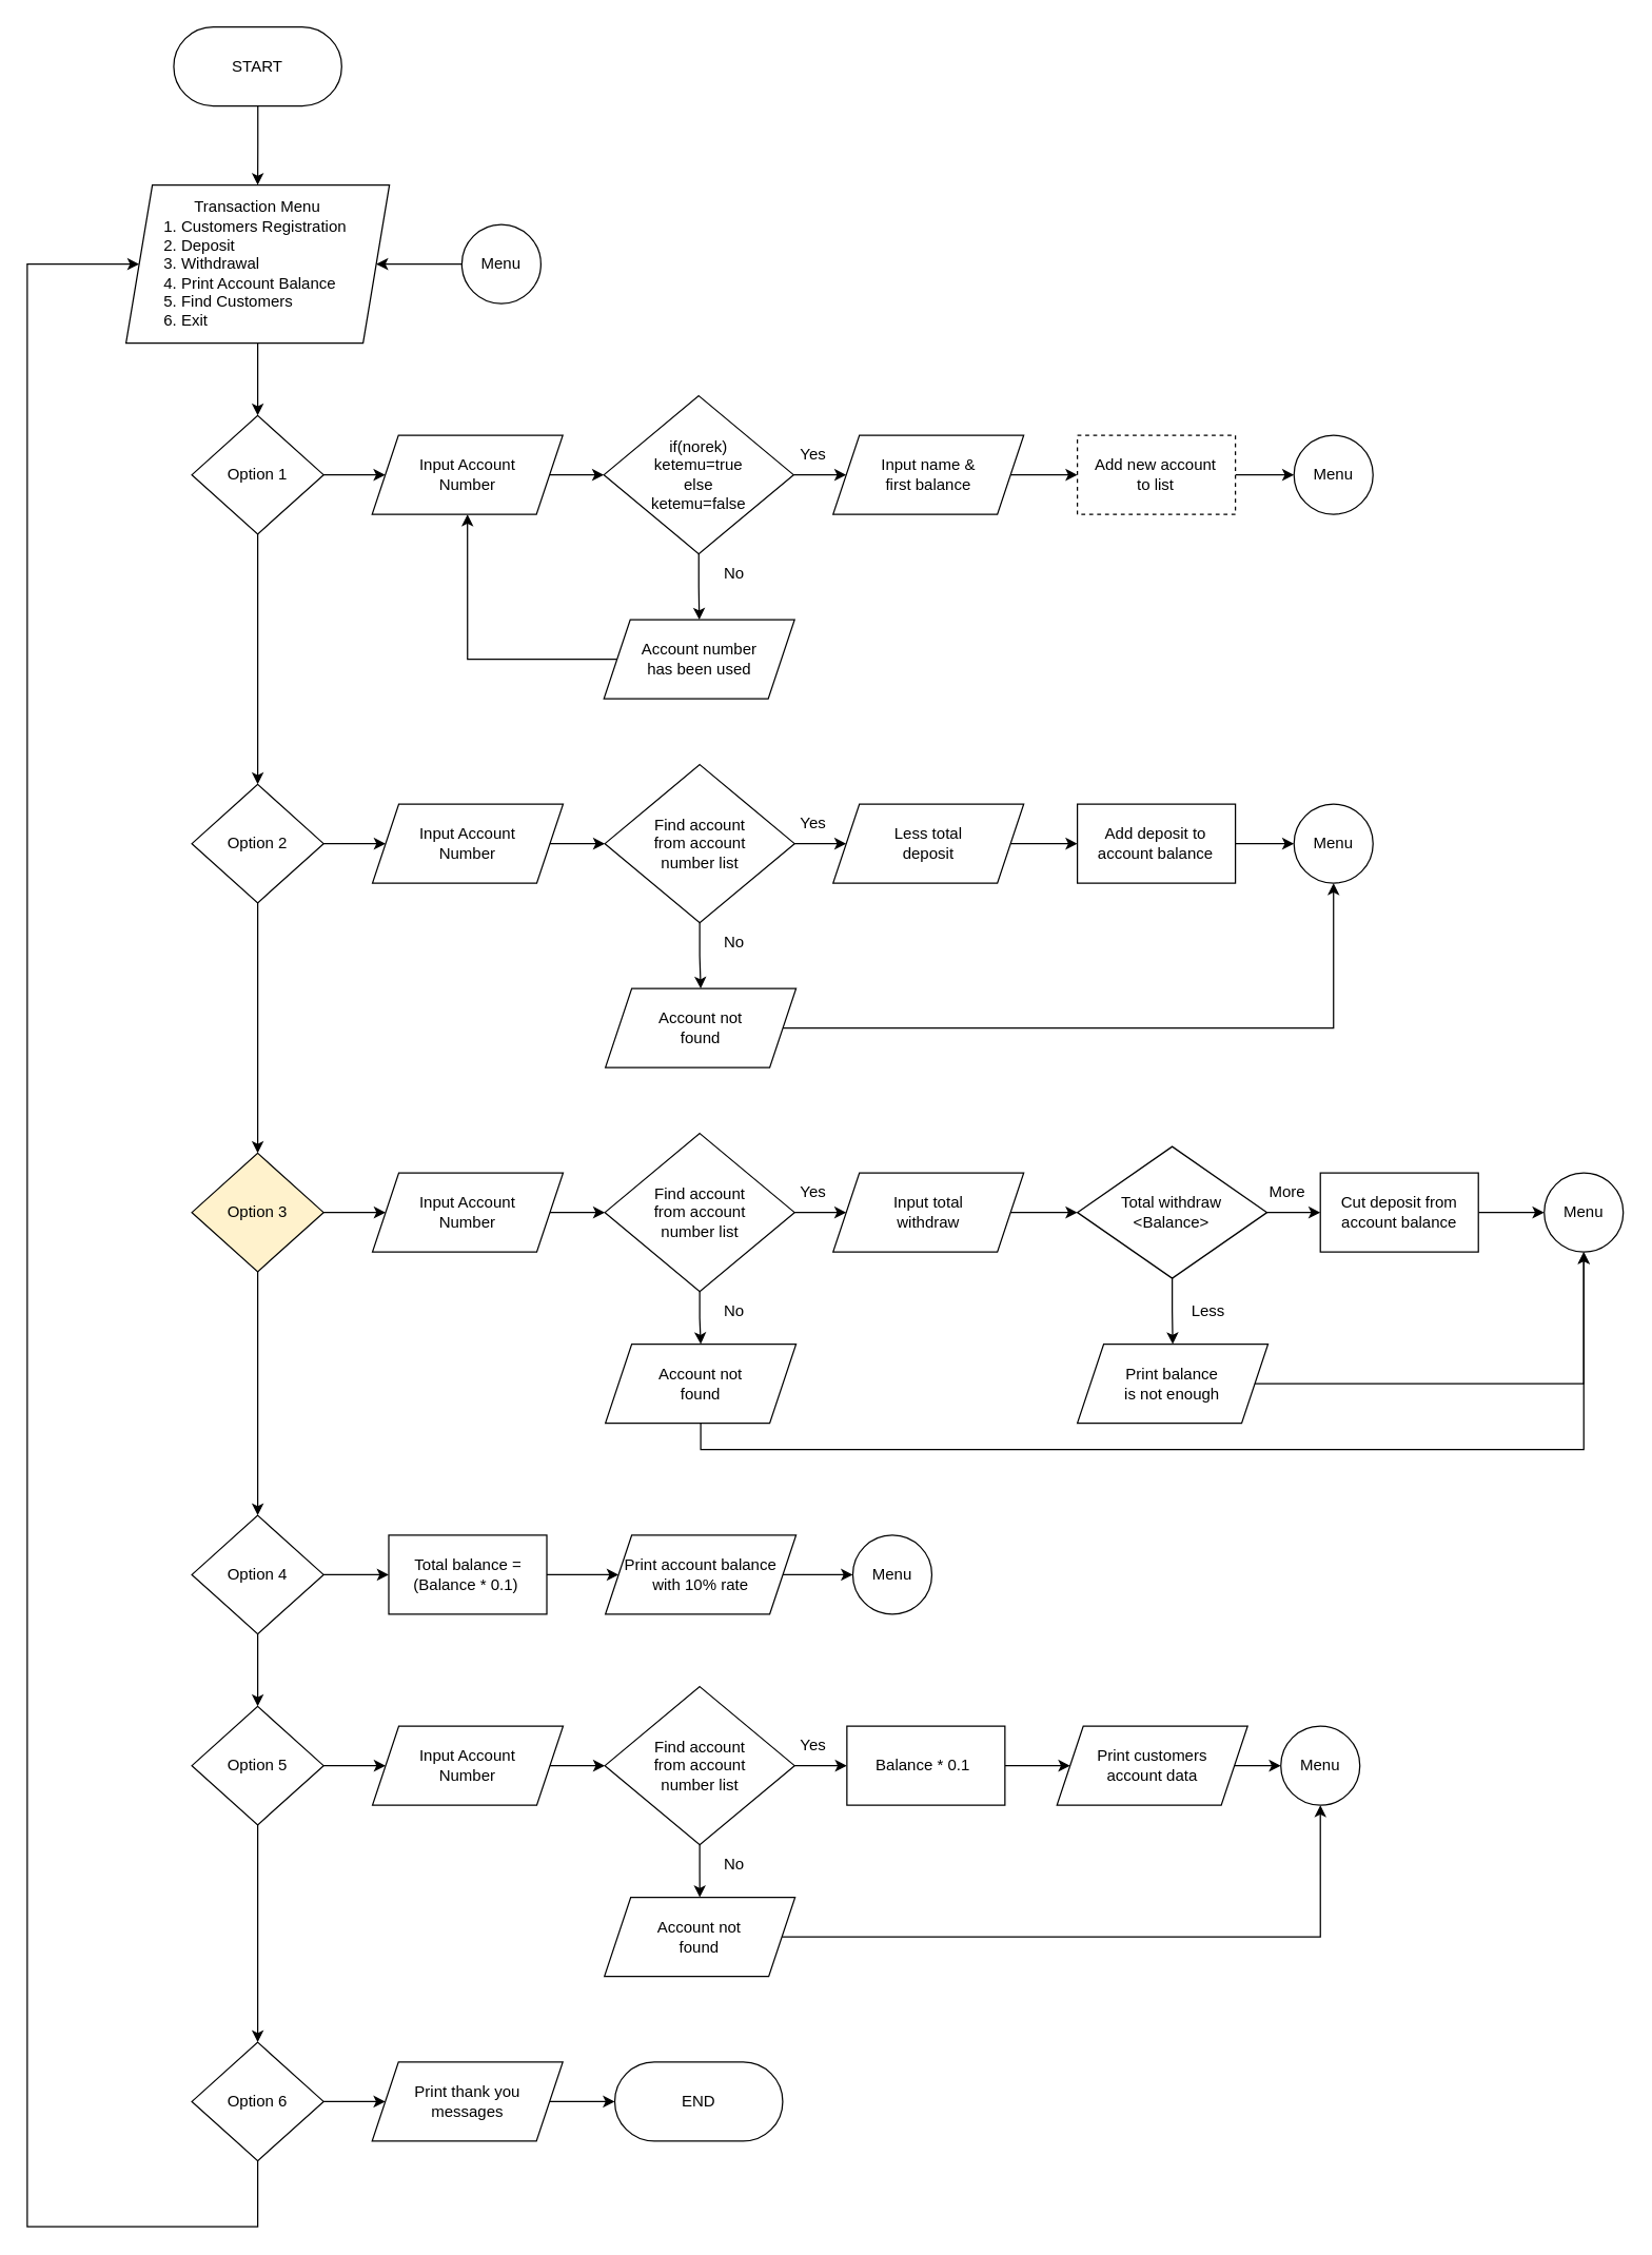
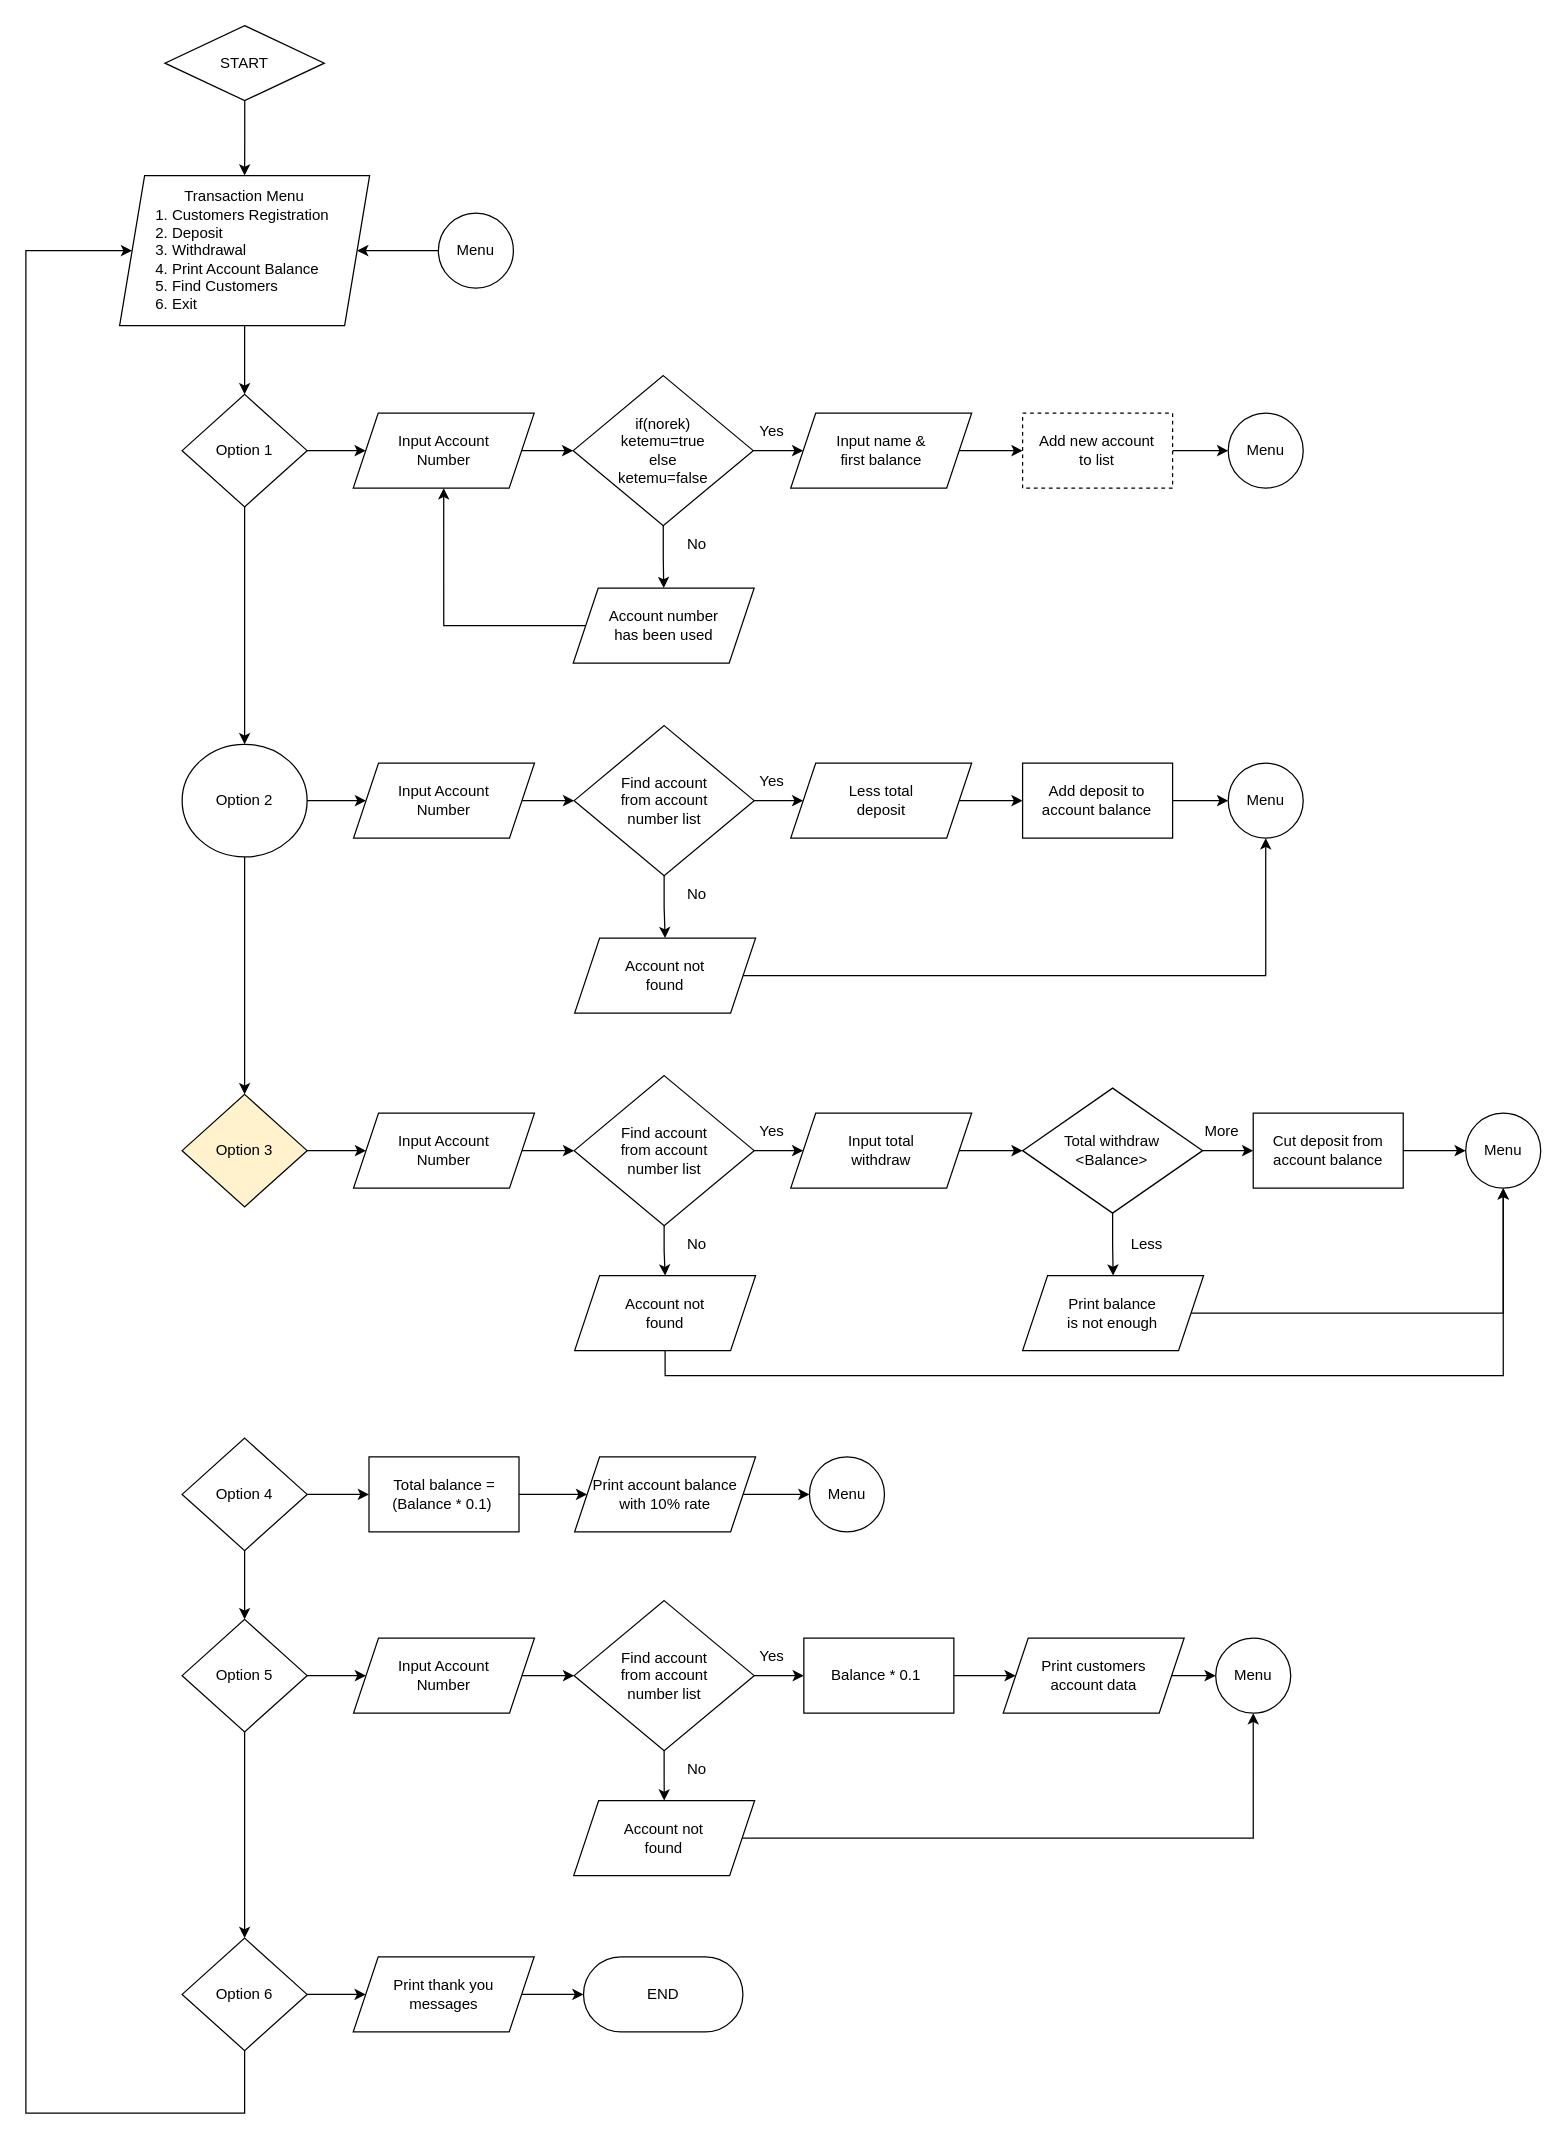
- <mxCell id="3" value="START" style="rounded=1;whiteSpace=wrap;html=1;arcSize=50;" parent="1" vertex="1"><mxGeometry x="131.25" y="20" width="127.5" height="60" as="geometry" /></mxCell>
+ <mxCell id="3" value="START" style="rhombus;whiteSpace=wrap;html=1;arcSize=50;" parent="1" vertex="1"><mxGeometry x="131.25" y="20" width="127.5" height="60" as="geometry" /></mxCell>
- <mxCell id="71" value="Option 2" style="rhombus;whiteSpace=wrap;html=1;" parent="1" vertex="1"><mxGeometry x="145" y="595" width="100" height="90" as="geometry" /></mxCell>
+ <mxCell id="71" value="Option 2" style="ellipse;whiteSpace=wrap;html=1;" parent="1" vertex="1"><mxGeometry x="145" y="595" width="100" height="90" as="geometry" /></mxCell>
- <mxCell id="73" style="edgeStyle=orthogonalEdgeStyle;rounded=0;orthogonalLoop=1;jettySize=auto;html=1;exitX=0.5;exitY=1;exitDx=0;exitDy=0;" parent="1" source="74" target="77" edge="1"><mxGeometry relative="1" as="geometry" /></mxCell>
